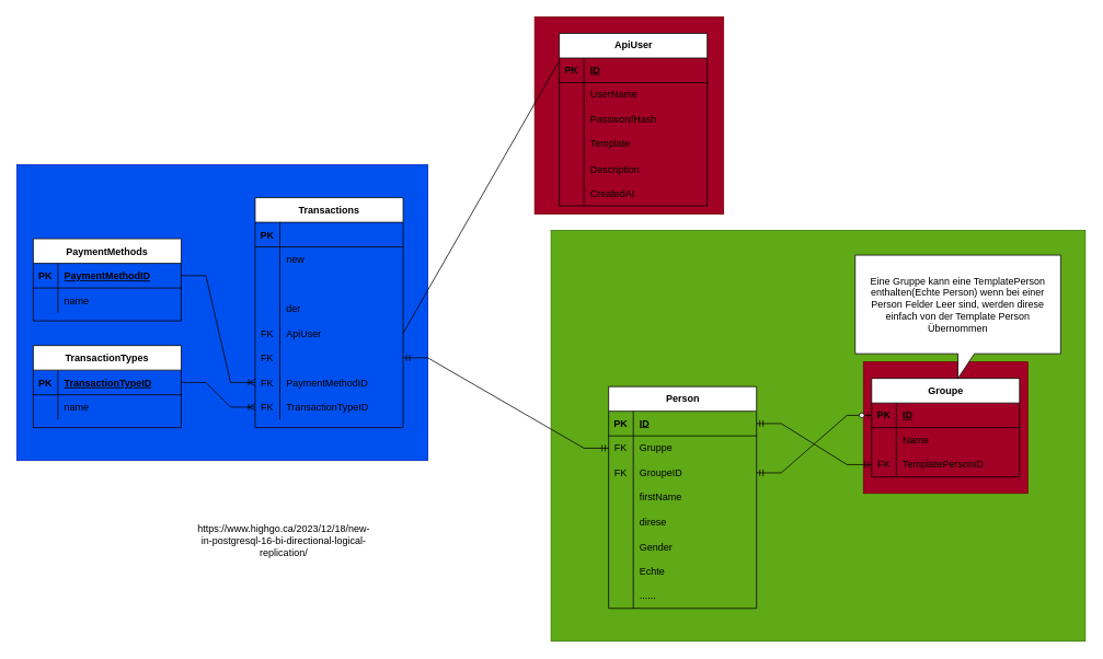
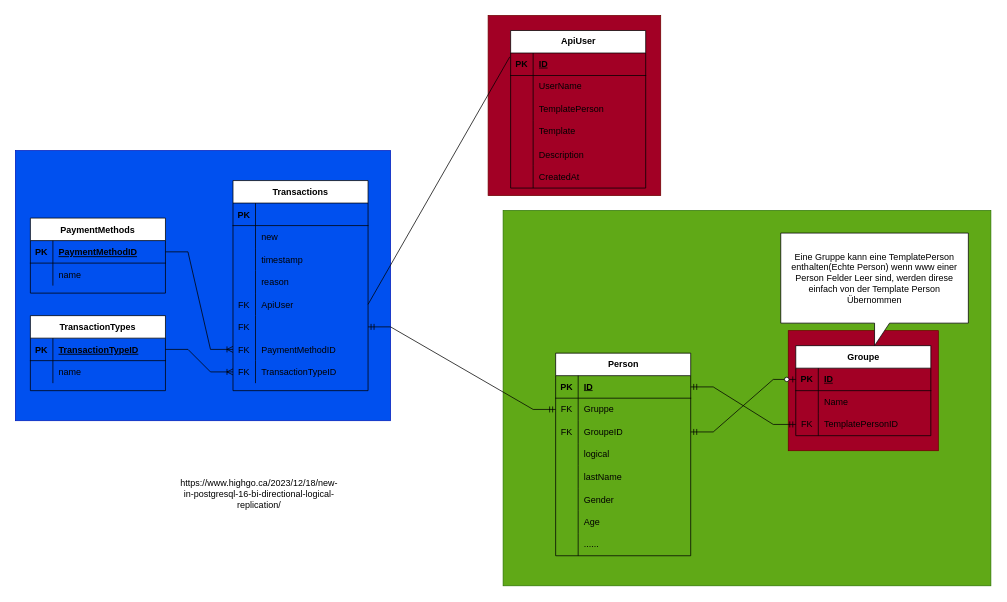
- <mxCell id="25" value="PasswordHash" style="shape=partialRectangle;connectable=0;fillColor=none;top=0;left=0;bottom=0;right=0;align=left;spacingLeft=6;overflow=hidden;whiteSpace=wrap;html=1;" parent="23" vertex="1"><mxGeometry x="30" width="150" height="30" as="geometry"><mxRectangle width="150" height="30" as="alternateBounds" /></mxGeometry></mxCell>
+ <mxCell id="25" value="TemplatePerson" style="shape=partialRectangle;connectable=0;fillColor=none;top=0;left=0;bottom=0;right=0;align=left;spacingLeft=6;overflow=hidden;whiteSpace=wrap;html=1;" parent="23" vertex="1"><mxGeometry x="30" width="150" height="30" as="geometry"><mxRectangle width="150" height="30" as="alternateBounds" /></mxGeometry></mxCell>
+ <mxCell id="69" value="timestamp" style="shape=partialRectangle;connectable=0;fillColor=none;top=0;left=0;bottom=0;right=0;align=left;spacingLeft=6;overflow=hidden;" parent="67" vertex="1"><mxGeometry x="30" width="150" height="30" as="geometry"><mxRectangle width="150" height="30" as="alternateBounds" /></mxGeometry></mxCell>
- <mxCell id="102" value="Eine Gruppe kann eine TemplatePerson enthalten(Echte Person) wenn bei einer Person Felder Leer sind, werden direse einfach von der Template Person Übernommen" style="shape=callout;whiteSpace=wrap;html=1;perimeter=calloutPerimeter;" parent="1" vertex="1"><mxGeometry x="1040" y="310" width="250" height="150" as="geometry" /></mxCell>
+ <mxCell id="102" value="Eine Gruppe kann eine TemplatePerson enthalten(Echte Person) wenn www einer Person Felder Leer sind, werden direse einfach von der Template Person Übernommen" style="shape=callout;whiteSpace=wrap;html=1;perimeter=calloutPerimeter;" parent="1" vertex="1"><mxGeometry x="1040" y="310" width="250" height="150" as="geometry" /></mxCell>
- <mxCell id="72" value="der" style="shape=partialRectangle;connectable=0;fillColor=none;top=0;left=0;bottom=0;right=0;align=left;spacingLeft=6;overflow=hidden;" parent="70" vertex="1"><mxGeometry x="30" width="150" height="30" as="geometry"><mxRectangle width="150" height="30" as="alternateBounds" /></mxGeometry></mxCell>
+ <mxCell id="72" value="reason" style="shape=partialRectangle;connectable=0;fillColor=none;top=0;left=0;bottom=0;right=0;align=left;spacingLeft=6;overflow=hidden;" parent="70" vertex="1"><mxGeometry x="30" width="150" height="30" as="geometry"><mxRectangle width="150" height="30" as="alternateBounds" /></mxGeometry></mxCell>
- <mxCell id="47" value="firstName" style="shape=partialRectangle;connectable=0;fillColor=none;top=0;left=0;bottom=0;right=0;align=left;spacingLeft=6;overflow=hidden;whiteSpace=wrap;html=1;" parent="45" vertex="1"><mxGeometry x="30" width="150" height="30" as="geometry"><mxRectangle width="150" height="30" as="alternateBounds" /></mxGeometry></mxCell>
+ <mxCell id="47" value="logical" style="shape=partialRectangle;connectable=0;fillColor=none;top=0;left=0;bottom=0;right=0;align=left;spacingLeft=6;overflow=hidden;whiteSpace=wrap;html=1;" parent="45" vertex="1"><mxGeometry x="30" width="150" height="30" as="geometry"><mxRectangle width="150" height="30" as="alternateBounds" /></mxGeometry></mxCell>
- <mxCell id="50" value="direse" style="shape=partialRectangle;connectable=0;fillColor=none;top=0;left=0;bottom=0;right=0;align=left;spacingLeft=6;overflow=hidden;whiteSpace=wrap;html=1;" parent="48" vertex="1"><mxGeometry x="30" width="150" height="30" as="geometry"><mxRectangle width="150" height="30" as="alternateBounds" /></mxGeometry></mxCell>
+ <mxCell id="50" value="lastName" style="shape=partialRectangle;connectable=0;fillColor=none;top=0;left=0;bottom=0;right=0;align=left;spacingLeft=6;overflow=hidden;whiteSpace=wrap;html=1;" parent="48" vertex="1"><mxGeometry x="30" width="150" height="30" as="geometry"><mxRectangle width="150" height="30" as="alternateBounds" /></mxGeometry></mxCell>
- <mxCell id="56" value="Echte" style="shape=partialRectangle;connectable=0;fillColor=none;top=0;left=0;bottom=0;right=0;align=left;spacingLeft=6;overflow=hidden;" parent="54" vertex="1"><mxGeometry x="30" width="150" height="30" as="geometry"><mxRectangle width="150" height="30" as="alternateBounds" /></mxGeometry></mxCell>
+ <mxCell id="56" value="Age" style="shape=partialRectangle;connectable=0;fillColor=none;top=0;left=0;bottom=0;right=0;align=left;spacingLeft=6;overflow=hidden;" parent="54" vertex="1"><mxGeometry x="30" width="150" height="30" as="geometry"><mxRectangle width="150" height="30" as="alternateBounds" /></mxGeometry></mxCell>
